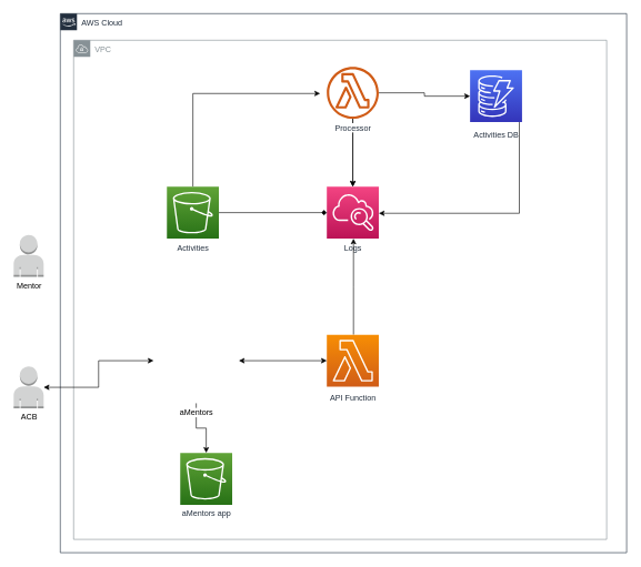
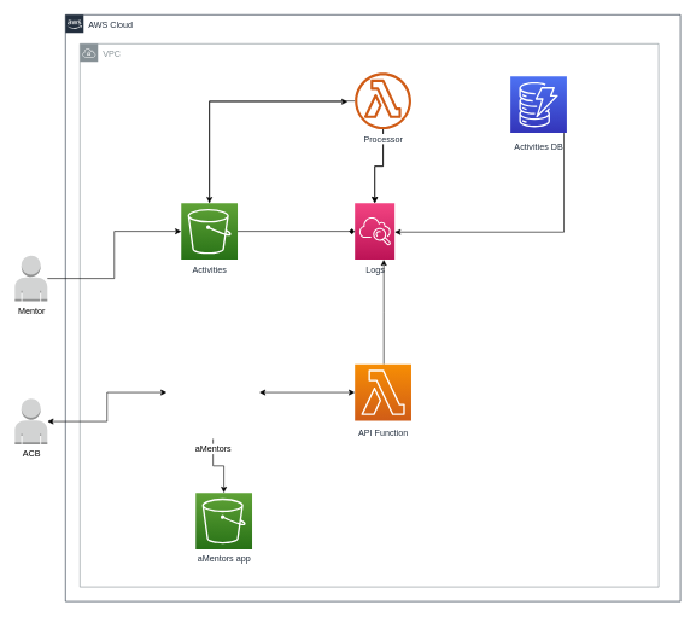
- <mxCell id="11" style="edgeStyle=orthogonalEdgeStyle;rounded=0;orthogonalLoop=1;jettySize=auto;html=1;" edge="1" parent="1" source="14" target="19"><mxGeometry relative="1" as="geometry" /></mxCell>
+ <mxCell id="11" style="edgeStyle=orthogonalEdgeStyle;rounded=0;orthogonalLoop=1;jettySize=auto;html=1;" edge="1" parent="1" source="14" target="17"><mxGeometry relative="1" as="geometry" /></mxCell>
- <mxCell id="4" value="Logs" style="outlineConnect=0;fontColor=#232F3E;gradientColor=#F34482;gradientDirection=north;fillColor=#BC1356;strokeColor=#ffffff;dashed=0;verticalLabelPosition=bottom;verticalAlign=top;align=center;html=1;fontSize=12;fontStyle=0;aspect=fixed;shape=mxgraph.aws4.resourceIcon;resIcon=mxgraph.aws4.cloudwatch;labelBackgroundColor=#ffffff;" parent="2" vertex="1"><mxGeometry x="400.0" y="260" width="78" height="78" as="geometry" /></mxCell>
+ <mxCell id="4" value="Logs" style="outlineConnect=0;fontColor=#232F3E;gradientColor=#F34482;gradientDirection=north;fillColor=#BC1356;strokeColor=#ffffff;dashed=0;verticalLabelPosition=bottom;verticalAlign=top;align=center;html=1;fontSize=12;fontStyle=0;aspect=fixed;shape=mxgraph.aws4.resourceIcon;resIcon=mxgraph.aws4.cloudwatch;labelBackgroundColor=#ffffff;" parent="2" vertex="1"><mxGeometry x="400.0" y="260" width="55" height="78" as="geometry" /></mxCell>
+ <mxCell id="20" style="edgeStyle=orthogonalEdgeStyle;rounded=0;orthogonalLoop=1;jettySize=auto;html=1;" edge="1" parent="1" source="21" target="17"><mxGeometry relative="1" as="geometry" /></mxCell>
